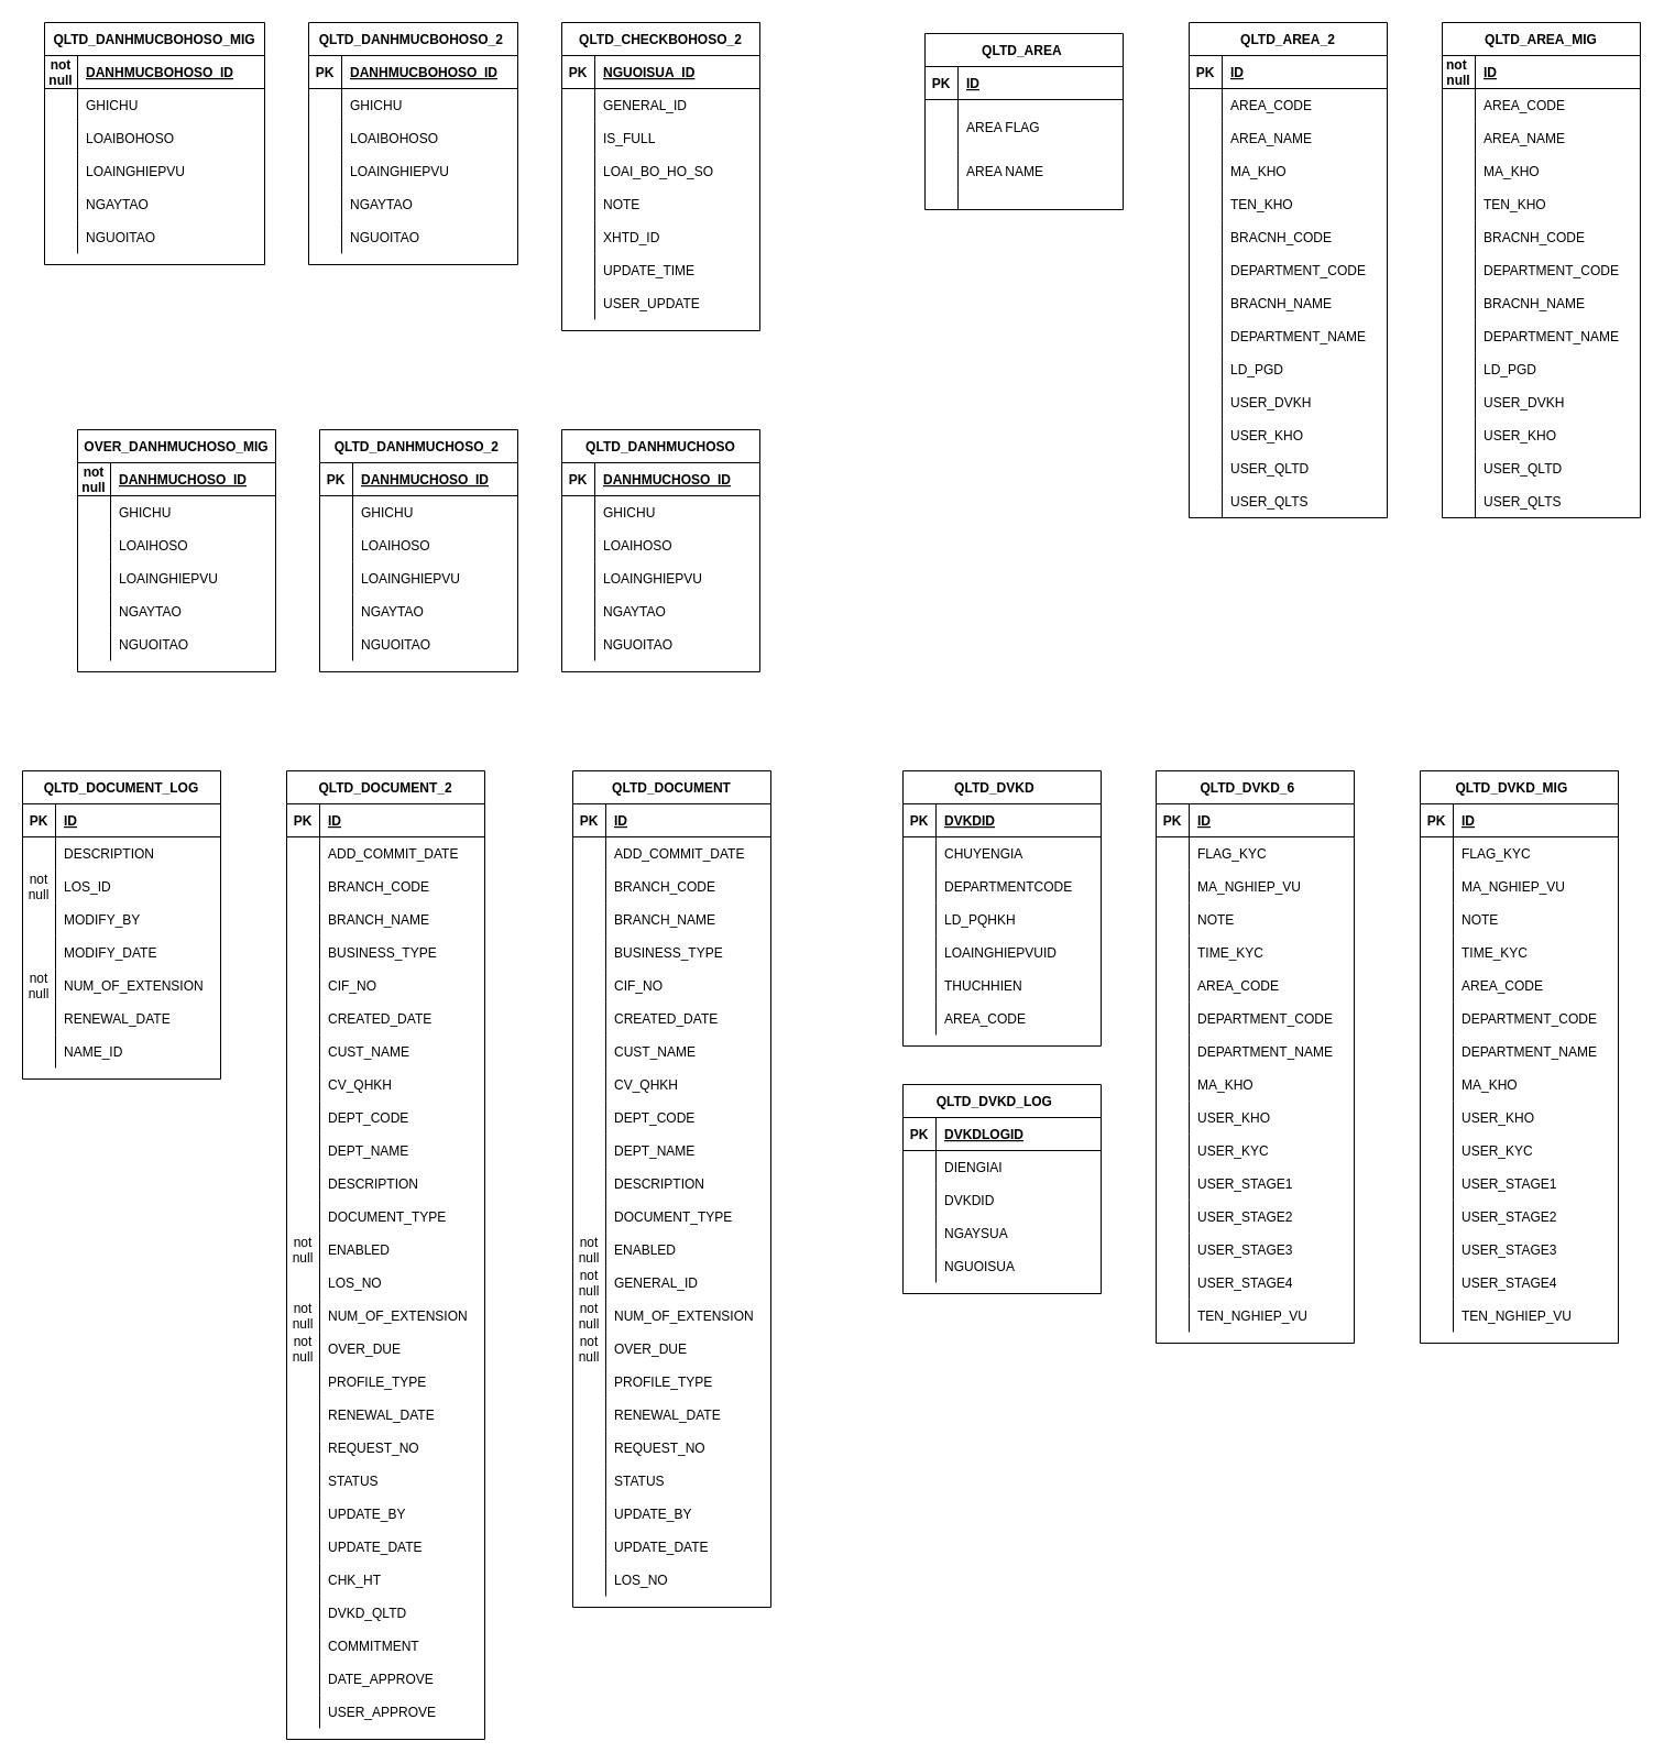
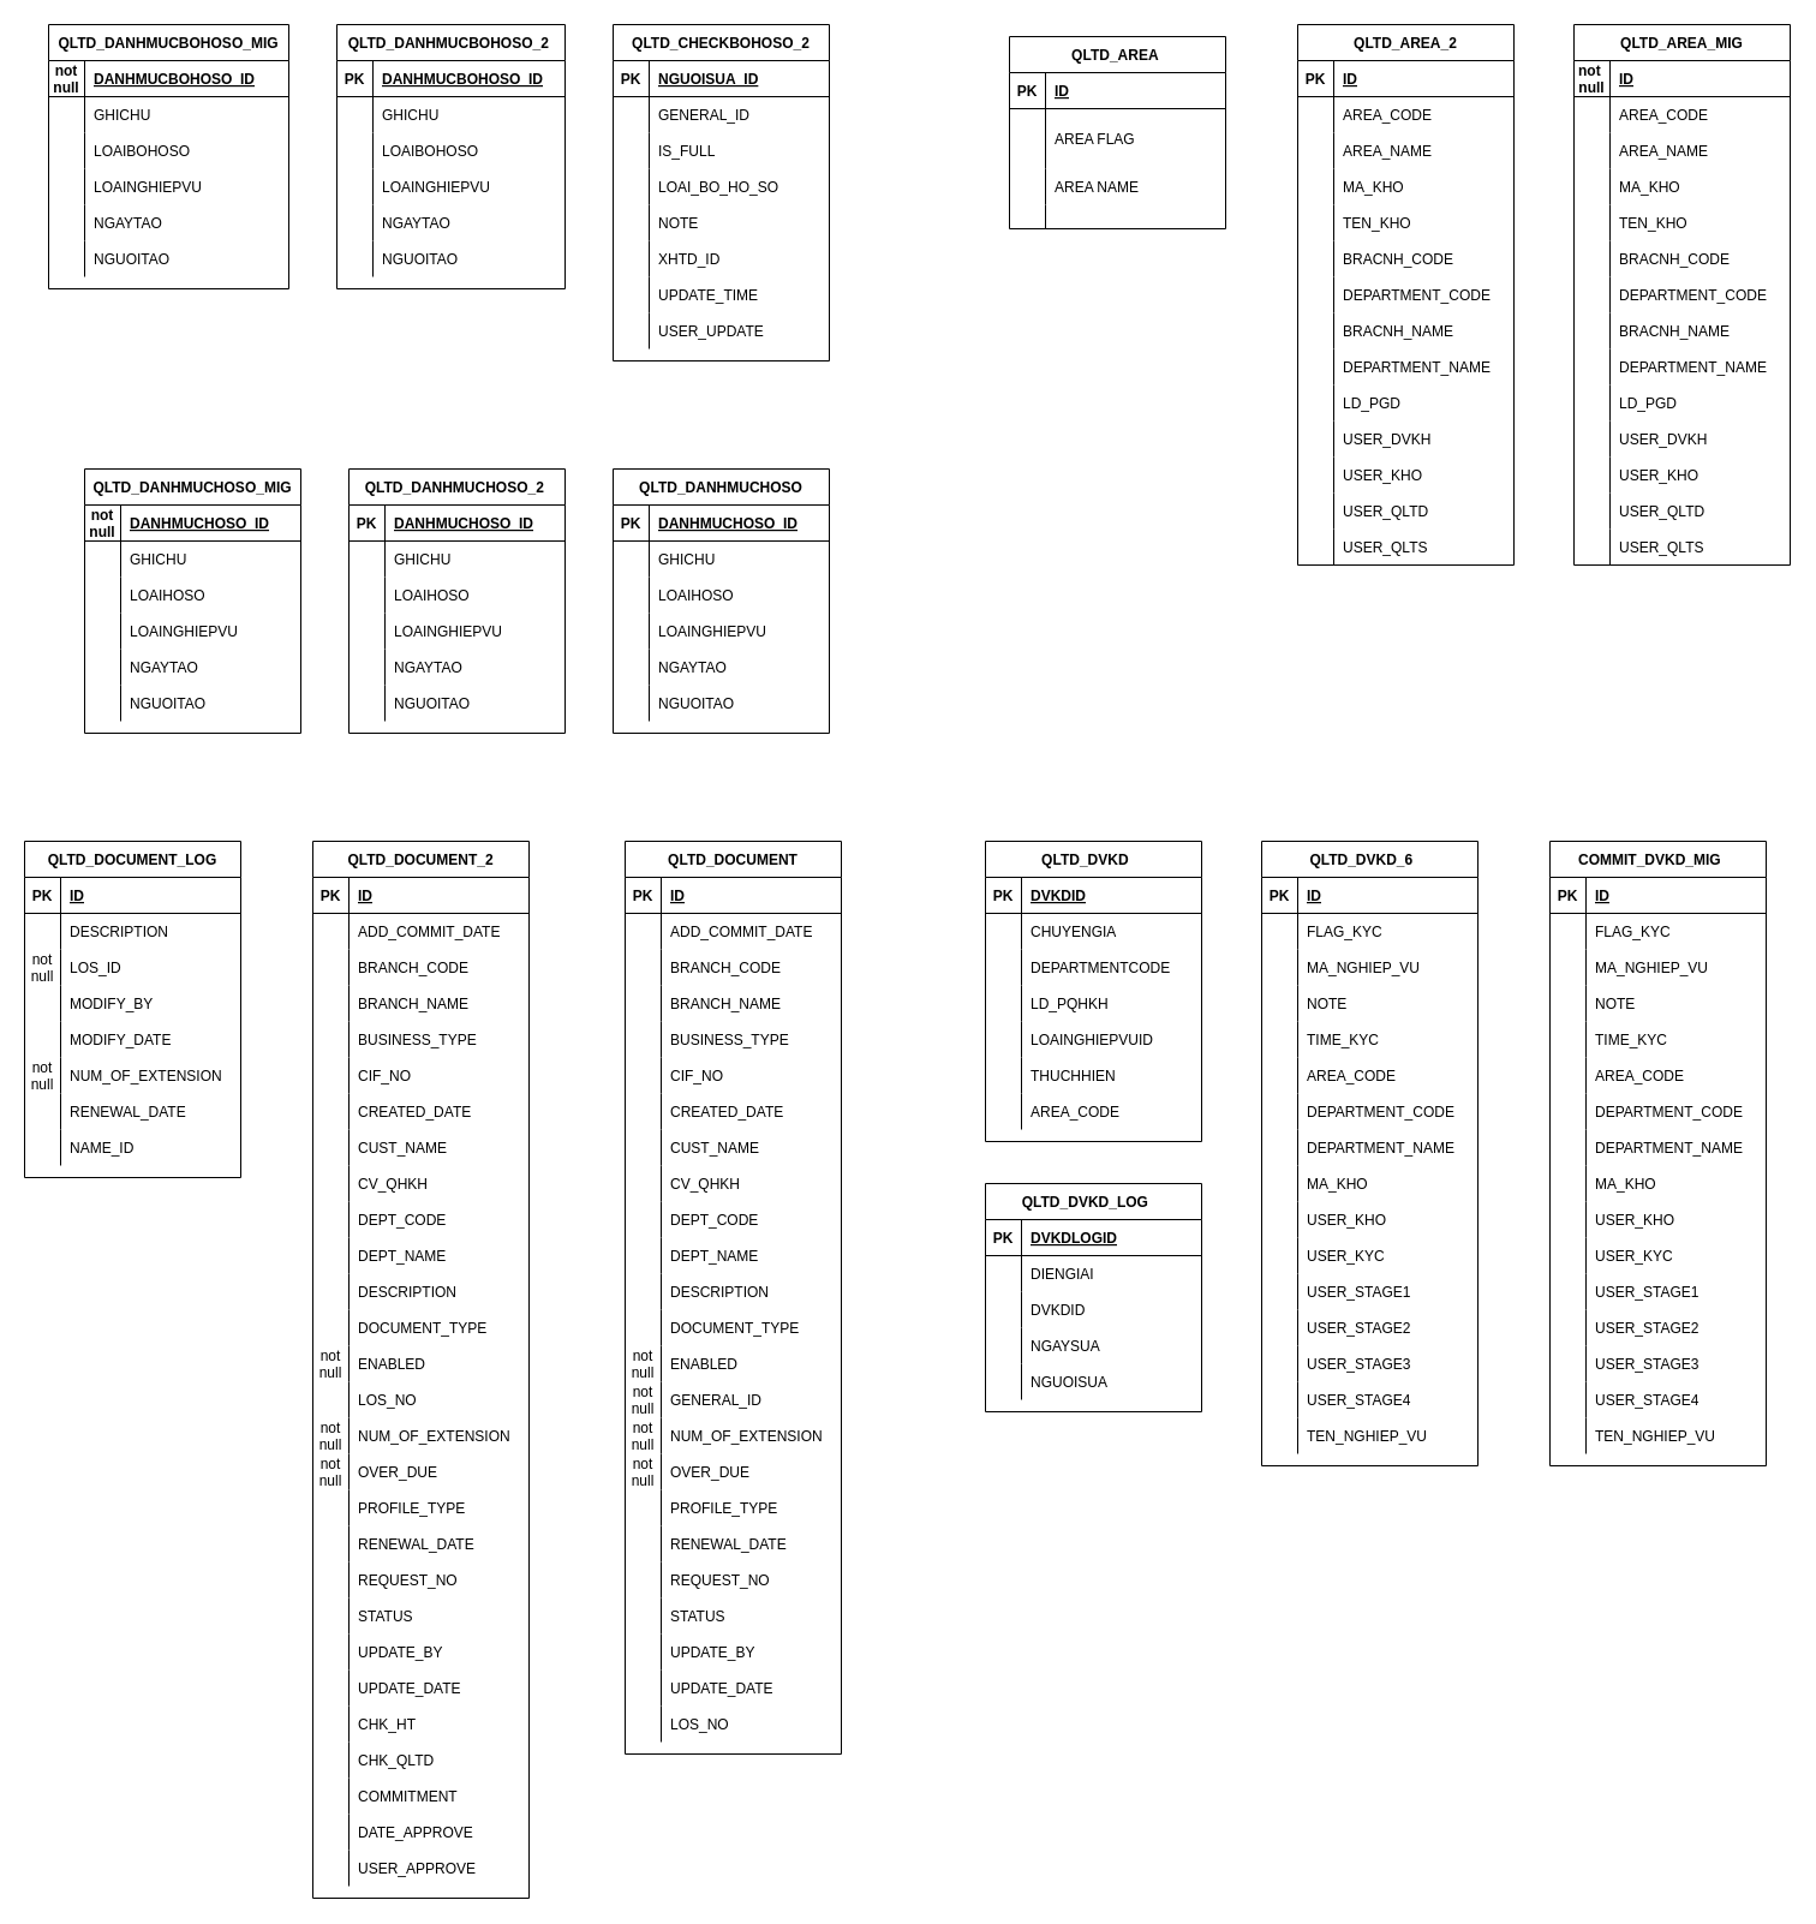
- <mxCell id="202" value="OVER_DANHMUCHOSO_MIG" style="shape=table;startSize=30;container=1;collapsible=1;childLayout=tableLayout;fixedRows=1;rowLines=0;fontStyle=1;align=center;resizeLast=1;" vertex="1" parent="1"><mxGeometry x="70" y="390" width="180" height="220" as="geometry" /></mxCell>
+ <mxCell id="202" value="QLTD_DANHMUCHOSO_MIG" style="shape=table;startSize=30;container=1;collapsible=1;childLayout=tableLayout;fixedRows=1;rowLines=0;fontStyle=1;align=center;resizeLast=1;" vertex="1" parent="1"><mxGeometry x="70" y="390" width="180" height="220" as="geometry" /></mxCell>
- <mxCell id="491" value="QLTD_DVKD_MIG    " style="shape=table;startSize=30;container=1;collapsible=1;childLayout=tableLayout;fixedRows=1;rowLines=0;fontStyle=1;align=center;resizeLast=1;fontFamily=Helvetica;fontSize=12;fontColor=default;strokeColor=default;fillColor=none;" vertex="1" parent="1"><mxGeometry x="1290" y="700" width="180" height="520" as="geometry" /></mxCell>
+ <mxCell id="491" value="COMMIT_DVKD_MIG    " style="shape=table;startSize=30;container=1;collapsible=1;childLayout=tableLayout;fixedRows=1;rowLines=0;fontStyle=1;align=center;resizeLast=1;fontFamily=Helvetica;fontSize=12;fontColor=default;strokeColor=default;fillColor=none;" vertex="1" parent="1"><mxGeometry x="1290" y="700" width="180" height="520" as="geometry" /></mxCell>
- <mxCell id="369" value="DVKD_QLTD" style="shape=partialRectangle;connectable=0;fillColor=none;top=0;left=0;bottom=0;right=0;align=left;spacingLeft=6;overflow=hidden;" vertex="1" parent="367"><mxGeometry x="30" width="150" height="30" as="geometry"><mxRectangle width="150" height="30" as="alternateBounds" /></mxGeometry></mxCell>
+ <mxCell id="369" value="CHK_QLTD" style="shape=partialRectangle;connectable=0;fillColor=none;top=0;left=0;bottom=0;right=0;align=left;spacingLeft=6;overflow=hidden;" vertex="1" parent="367"><mxGeometry x="30" width="150" height="30" as="geometry"><mxRectangle width="150" height="30" as="alternateBounds" /></mxGeometry></mxCell>
